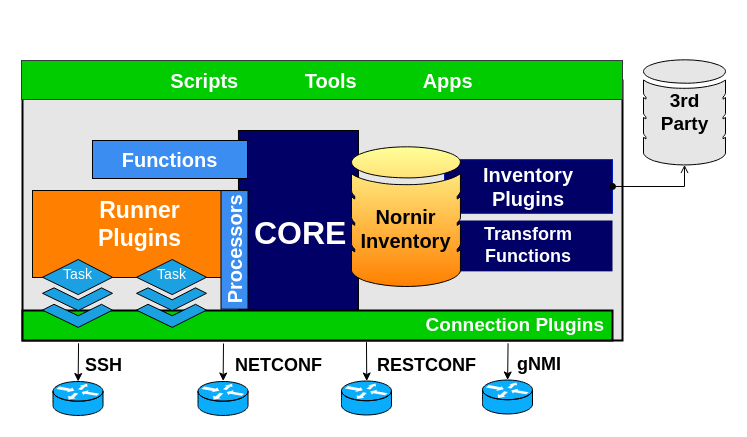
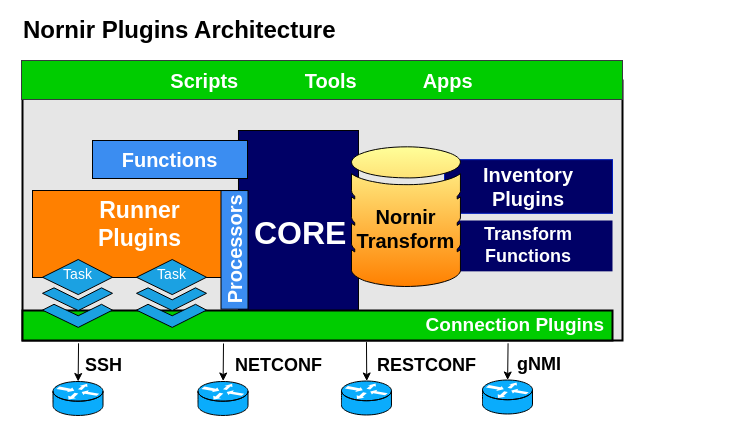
+ <mxCell id="28" value="Nornir Plugins Architecture" style="text;html=1;strokeColor=none;fillColor=none;align=left;verticalAlign=middle;whiteSpace=wrap;rounded=0;fontStyle=1;fontSize=24;" parent="1" vertex="1"><mxGeometry x="20.98" y="20" width="370" height="20" as="geometry" /></mxCell>
- <mxCell id="2" value="3rd &lt;br style=&quot;font-size: 19px;&quot;&gt;Party" style="html=1;aspect=fixed;shadow=0;align=center;verticalAlign=middle;shape=mxgraph.gcp2.database_2;labelPosition=center;verticalLabelPosition=middle;fontSize=19;fontStyle=1;gradientDirection=south;fillColor=#E6E6E6;" parent="1" vertex="1"><mxGeometry x="643" y="59.32" width="82" height="105.13" as="geometry" /></mxCell>
- <mxCell id="27" style="edgeStyle=orthogonalEdgeStyle;rounded=0;orthogonalLoop=1;jettySize=auto;html=1;entryX=1;entryY=0.5;entryDx=0;entryDy=0;fontSize=16;fontColor=#FFFFFF;startArrow=open;startFill=0;endArrow=oval;endFill=1;" parent="1" source="2" target="4" edge="1"><mxGeometry relative="1" as="geometry"><Array as="points"><mxPoint x="684" y="186" /></Array></mxGeometry></mxCell>
- <mxCell id="7" value="&lt;br&gt;Nornir&lt;br&gt;Inventory" style="html=1;aspect=fixed;shadow=0;align=center;verticalAlign=middle;shape=mxgraph.gcp2.database_2;labelPosition=center;verticalLabelPosition=middle;fontSize=20;fontStyle=1;gradientDirection=north;gradientColor=#FFFF99;fillColor=#FF8000;" parent="1" vertex="1"><mxGeometry x="351" y="146.32" width="108.95" height="139.68" as="geometry" /></mxCell>
+ <mxCell id="7" value="&lt;br&gt;Nornir&lt;br&gt;Transform" style="html=1;aspect=fixed;shadow=0;align=center;verticalAlign=middle;shape=mxgraph.gcp2.database_2;labelPosition=center;verticalLabelPosition=middle;fontSize=20;fontStyle=1;gradientDirection=north;gradientColor=#FFFF99;fillColor=#FF8000;" parent="1" vertex="1"><mxGeometry x="351" y="146.32" width="108.95" height="139.68" as="geometry" /></mxCell>
